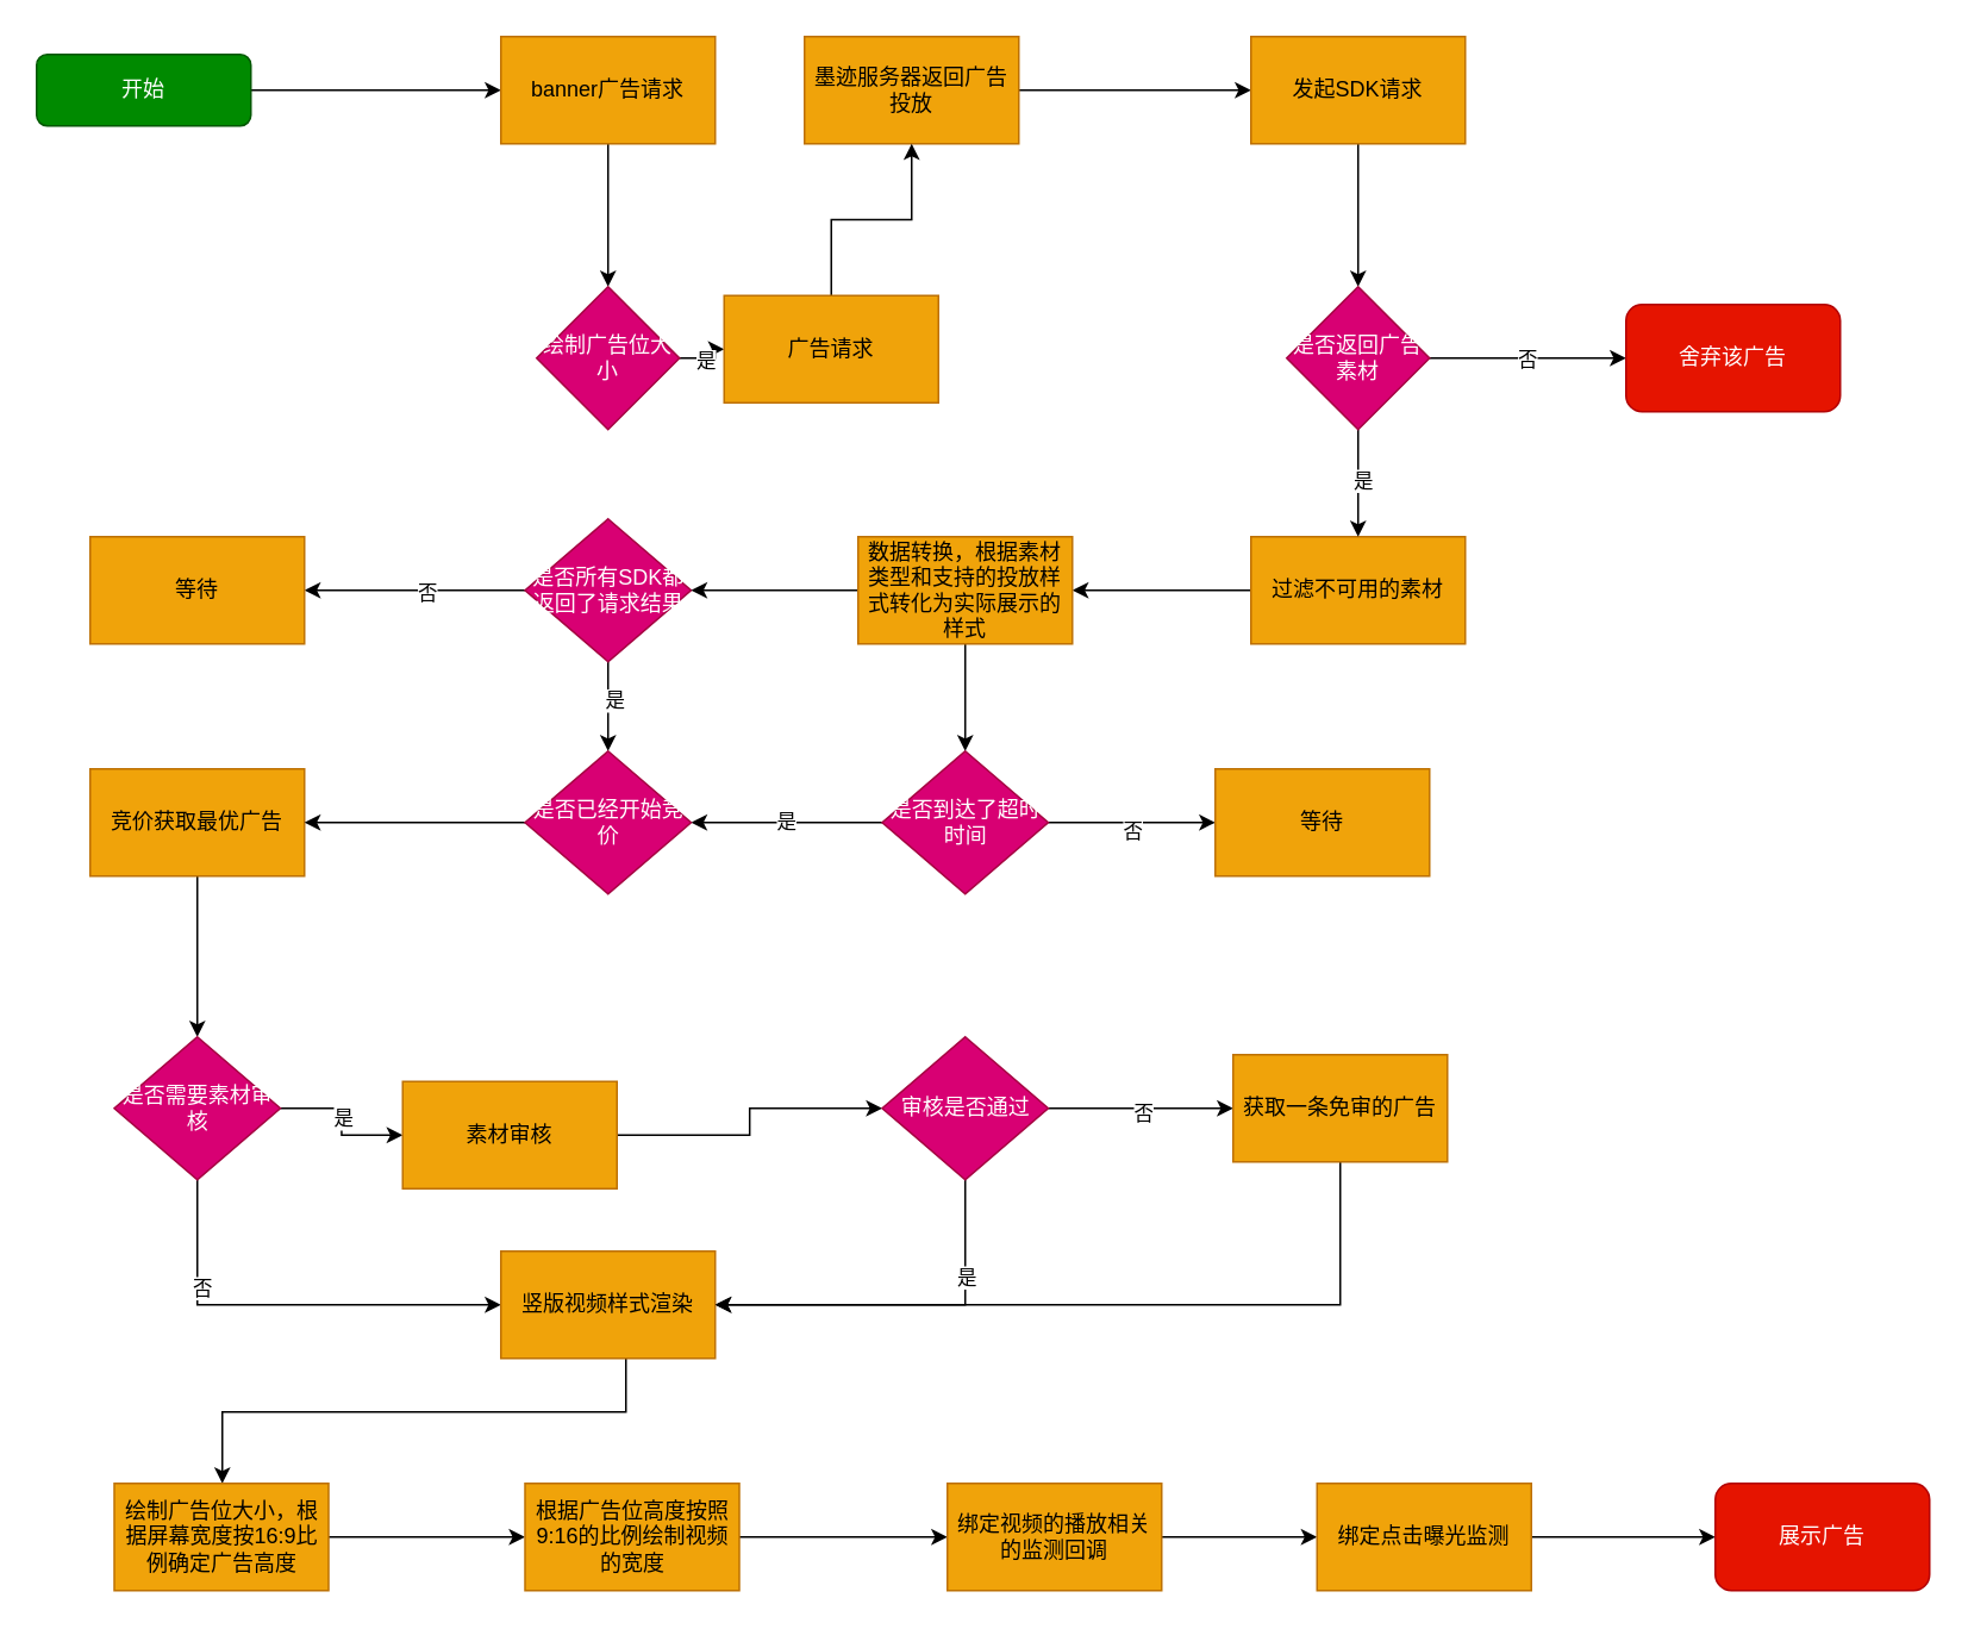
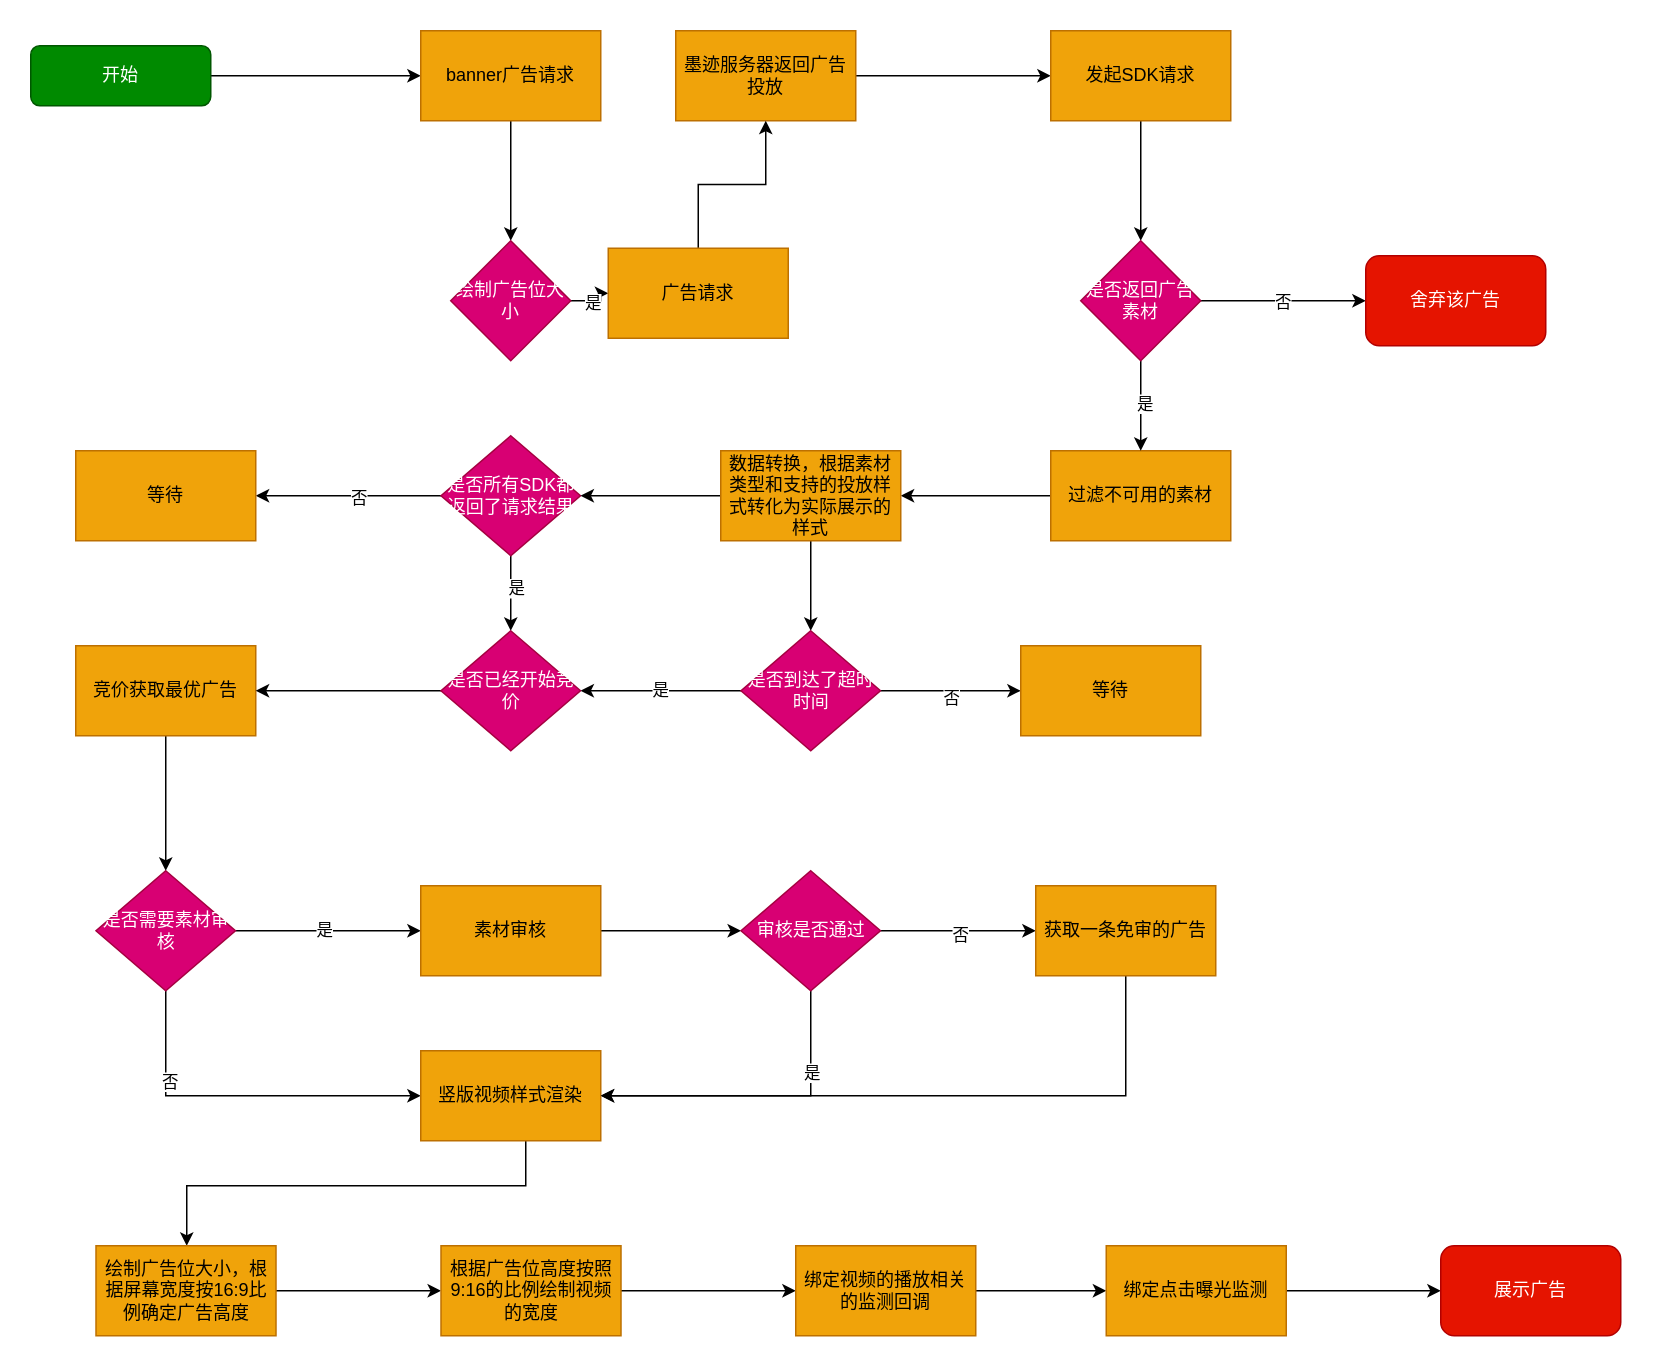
- <mxCell id="47" value="素材审核" style="whiteSpace=wrap;html=1;fillColor=#f0a30a;fontColor=#000000;strokeColor=#BD7000;" vertex="1" parent="1"><mxGeometry x="225" y="605" width="120" height="60" as="geometry" /></mxCell>
+ <mxCell id="47" value="素材审核" style="whiteSpace=wrap;html=1;fillColor=#f0a30a;fontColor=#000000;strokeColor=#BD7000;" vertex="1" parent="1"><mxGeometry x="280" y="590" width="120" height="60" as="geometry" /></mxCell>
